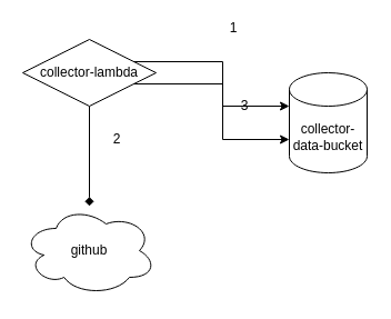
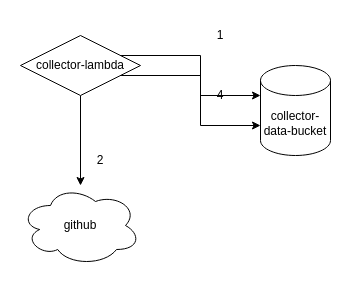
- <mxCell id="7" value="1" style="text;html=1;strokeColor=none;fillColor=none;align=center;verticalAlign=middle;whiteSpace=wrap;rounded=0;" vertex="1" parent="1"><mxGeometry x="180" y="10" width="60" height="30" as="geometry" /></mxCell>
+ <mxCell id="7" value="1" style="text;html=1;strokeColor=none;fillColor=none;align=center;verticalAlign=middle;whiteSpace=wrap;rounded=0;" vertex="1" parent="1"><mxGeometry x="190" y="20" width="60" height="30" as="geometry" /></mxCell>
- <mxCell id="10" value="3" style="text;html=1;strokeColor=none;fillColor=none;align=center;verticalAlign=middle;whiteSpace=wrap;rounded=0;" vertex="1" parent="1"><mxGeometry x="190" y="80" width="60" height="30" as="geometry" /></mxCell>
+ <mxCell id="10" value="4" style="text;html=1;strokeColor=none;fillColor=none;align=center;verticalAlign=middle;whiteSpace=wrap;rounded=0;" vertex="1" parent="1"><mxGeometry x="190" y="80" width="60" height="30" as="geometry" /></mxCell>
- <mxCell id="9" value="2" style="text;html=1;strokeColor=none;fillColor=none;align=center;verticalAlign=middle;whiteSpace=wrap;rounded=0;" vertex="1" parent="1"><mxGeometry x="75" y="110" width="60" height="30" as="geometry" /></mxCell>
+ <mxCell id="9" value="2" style="text;html=1;strokeColor=none;fillColor=none;align=center;verticalAlign=middle;whiteSpace=wrap;rounded=0;" vertex="1" parent="1"><mxGeometry x="70" y="145" width="60" height="30" as="geometry" /></mxCell>
- <mxCell id="3" style="edgeStyle=orthogonalEdgeStyle;rounded=0;orthogonalLoop=1;jettySize=auto;html=1;exitX=0.5;exitY=1;exitDx=0;exitDy=0;endArrow=diamond;" edge="1" parent="1" source="5" target="8"><mxGeometry relative="1" as="geometry" /></mxCell>
+ <mxCell id="3" style="edgeStyle=orthogonalEdgeStyle;rounded=0;orthogonalLoop=1;jettySize=auto;html=1;exitX=0.5;exitY=1;exitDx=0;exitDy=0;" edge="1" parent="1" source="5" target="8"><mxGeometry relative="1" as="geometry" /></mxCell>
